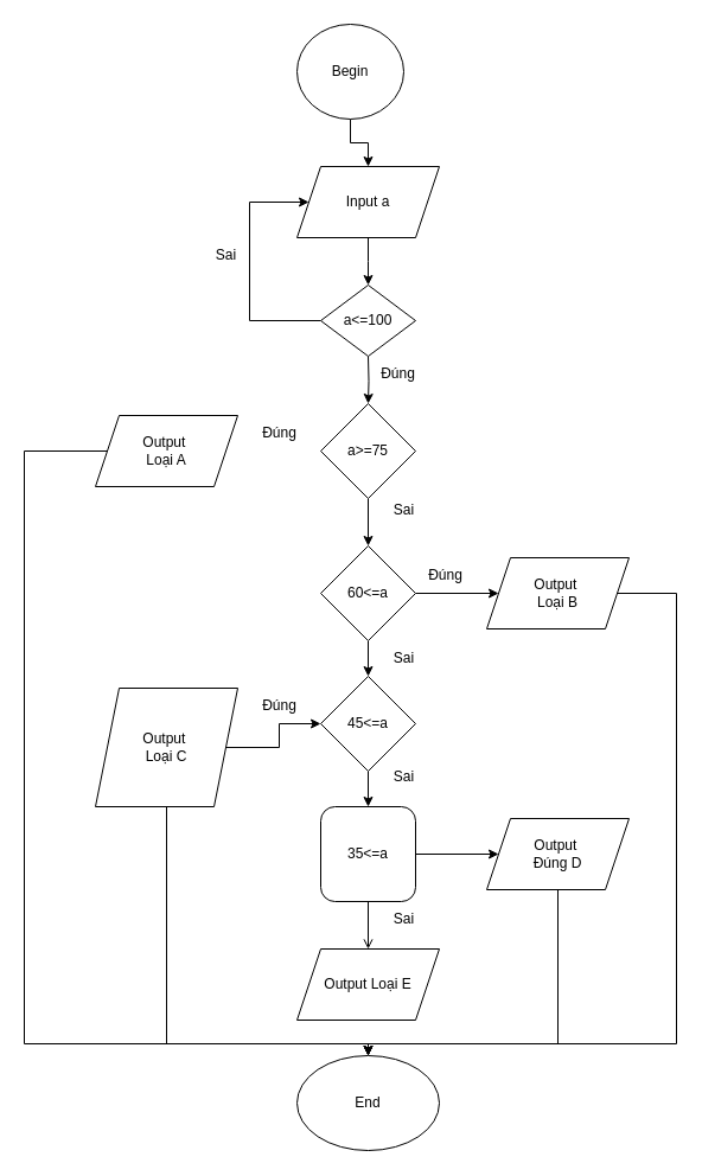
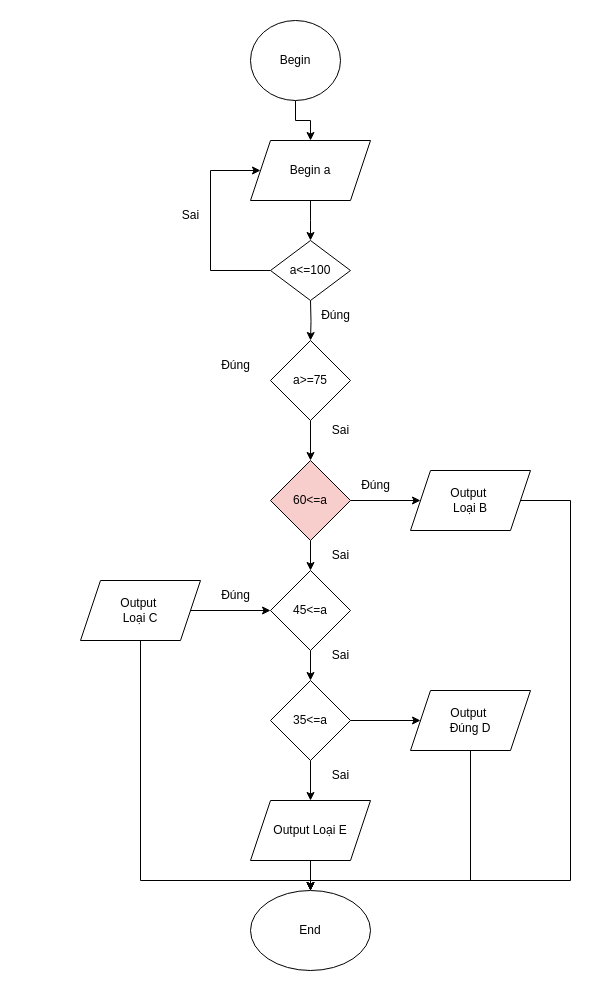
- <mxCell id="5" value="Input a" style="shape=parallelogram;perimeter=parallelogramPerimeter;whiteSpace=wrap;html=1;fixedSize=1;" parent="1" vertex="1"><mxGeometry x="250" y="140" width="120" height="60" as="geometry" /></mxCell>
+ <mxCell id="5" value="Begin a" style="shape=parallelogram;perimeter=parallelogramPerimeter;whiteSpace=wrap;html=1;fixedSize=1;" parent="1" vertex="1"><mxGeometry x="250" y="140" width="120" height="60" as="geometry" /></mxCell>
- <mxCell id="17" value="Output&amp;nbsp;&lt;br&gt;Loại A" style="shape=parallelogram;perimeter=parallelogramPerimeter;whiteSpace=wrap;html=1;fixedSize=1;" parent="1" vertex="1"><mxGeometry x="80" y="350" width="120" height="60" as="geometry" /></mxCell>
- <mxCell id="11" value="60&amp;lt;=a" style="rhombus;whiteSpace=wrap;html=1;" parent="1" vertex="1"><mxGeometry x="270" y="460" width="80" height="80" as="geometry" /></mxCell>
+ <mxCell id="11" value="60&amp;lt;=a" style="rhombus;whiteSpace=wrap;html=1;fillColor=#f8cecc;" parent="1" vertex="1"><mxGeometry x="270" y="460" width="80" height="80" as="geometry" /></mxCell>
- <mxCell id="27" value="Output&amp;nbsp;&lt;br&gt;Loại C" style="shape=parallelogram;perimeter=parallelogramPerimeter;whiteSpace=wrap;html=1;fixedSize=1;" vertex="1" parent="1"><mxGeometry x="80" y="580" width="120" height="100" as="geometry" /></mxCell>
+ <mxCell id="27" value="Output&amp;nbsp;&lt;br&gt;Loại C" style="shape=parallelogram;perimeter=parallelogramPerimeter;whiteSpace=wrap;html=1;fixedSize=1;" vertex="1" parent="1"><mxGeometry x="80" y="580" width="120" height="60" as="geometry" /></mxCell>
- <mxCell id="16" style="edgeStyle=orthogonalEdgeStyle;rounded=0;orthogonalLoop=1;jettySize=auto;html=1;entryX=0.5;entryY=0;entryDx=0;entryDy=0;" edge="1" parent="1" source="17" target="19"><mxGeometry relative="1" as="geometry"><mxPoint x="310" y="880" as="targetPoint" /><Array as="points"><mxPoint x="20" y="380" /><mxPoint x="20" y="880" /><mxPoint x="310" y="880" /></Array></mxGeometry></mxCell>
- <mxCell id="36" value="35&amp;lt;=a" style="whiteSpace=wrap;html=1;rounded=1;" vertex="1" parent="1"><mxGeometry x="270" y="680" width="80" height="80" as="geometry" /></mxCell>
+ <mxCell id="36" value="35&amp;lt;=a" style="rhombus;whiteSpace=wrap;html=1;" vertex="1" parent="1"><mxGeometry x="270" y="680" width="80" height="80" as="geometry" /></mxCell>
- <mxCell id="34" value="" style="edgeStyle=orthogonalEdgeStyle;rounded=0;orthogonalLoop=1;jettySize=auto;html=1;endArrow=open;" edge="1" parent="1" source="36" target="14"><mxGeometry relative="1" as="geometry" /></mxCell>
+ <mxCell id="34" value="" style="edgeStyle=orthogonalEdgeStyle;rounded=0;orthogonalLoop=1;jettySize=auto;html=1;" edge="1" parent="1" source="36" target="14"><mxGeometry relative="1" as="geometry" /></mxCell>
+ <mxCell id="13" value="" style="edgeStyle=orthogonalEdgeStyle;rounded=0;orthogonalLoop=1;jettySize=auto;html=1;" parent="1" source="14" target="19" edge="1"><mxGeometry relative="1" as="geometry" /></mxCell>
